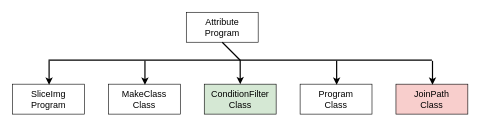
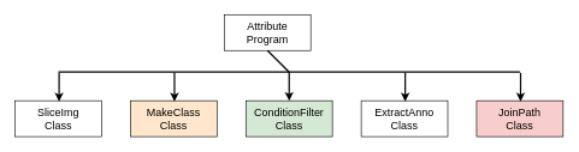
- <mxCell id="11" value="&lt;span style=&quot;font-size: 15px&quot;&gt;SliceImg&lt;br&gt;Program&lt;br&gt;&lt;/span&gt;" style="rounded=0;whiteSpace=wrap;html=1;" vertex="1" parent="1"><mxGeometry x="20" y="140" width="120" height="50" as="geometry" /></mxCell>
+ <mxCell id="11" value="&lt;span style=&quot;font-size: 15px&quot;&gt;SliceImg&lt;br&gt;Class&lt;br&gt;&lt;/span&gt;" style="rounded=0;whiteSpace=wrap;html=1;" vertex="1" parent="1"><mxGeometry x="20" y="140" width="120" height="50" as="geometry" /></mxCell>
- <mxCell id="9" value="&lt;span style=&quot;font-size: 15px&quot;&gt;MakeClass&lt;br&gt;Class&lt;br&gt;&lt;/span&gt;" style="rounded=0;whiteSpace=wrap;html=1;" vertex="1" parent="1"><mxGeometry x="180" y="140" width="120" height="50" as="geometry" /></mxCell>
+ <mxCell id="9" value="&lt;span style=&quot;font-size: 15px&quot;&gt;MakeClass&lt;br&gt;Class&lt;br&gt;&lt;/span&gt;" style="rounded=0;whiteSpace=wrap;html=1;fillColor=#ffe6cc;" vertex="1" parent="1"><mxGeometry x="180" y="140" width="120" height="50" as="geometry" /></mxCell>
- <mxCell id="7" value="&lt;span style=&quot;font-size: 15px&quot;&gt;Program&lt;br&gt;Class&lt;br&gt;&lt;/span&gt;" style="rounded=0;whiteSpace=wrap;html=1;" vertex="1" parent="1"><mxGeometry x="500" y="140" width="120" height="50" as="geometry" /></mxCell>
+ <mxCell id="7" value="&lt;span style=&quot;font-size: 15px&quot;&gt;ExtractAnno&lt;br&gt;Class&lt;br&gt;&lt;/span&gt;" style="rounded=0;whiteSpace=wrap;html=1;" vertex="1" parent="1"><mxGeometry x="500" y="140" width="120" height="50" as="geometry" /></mxCell>
